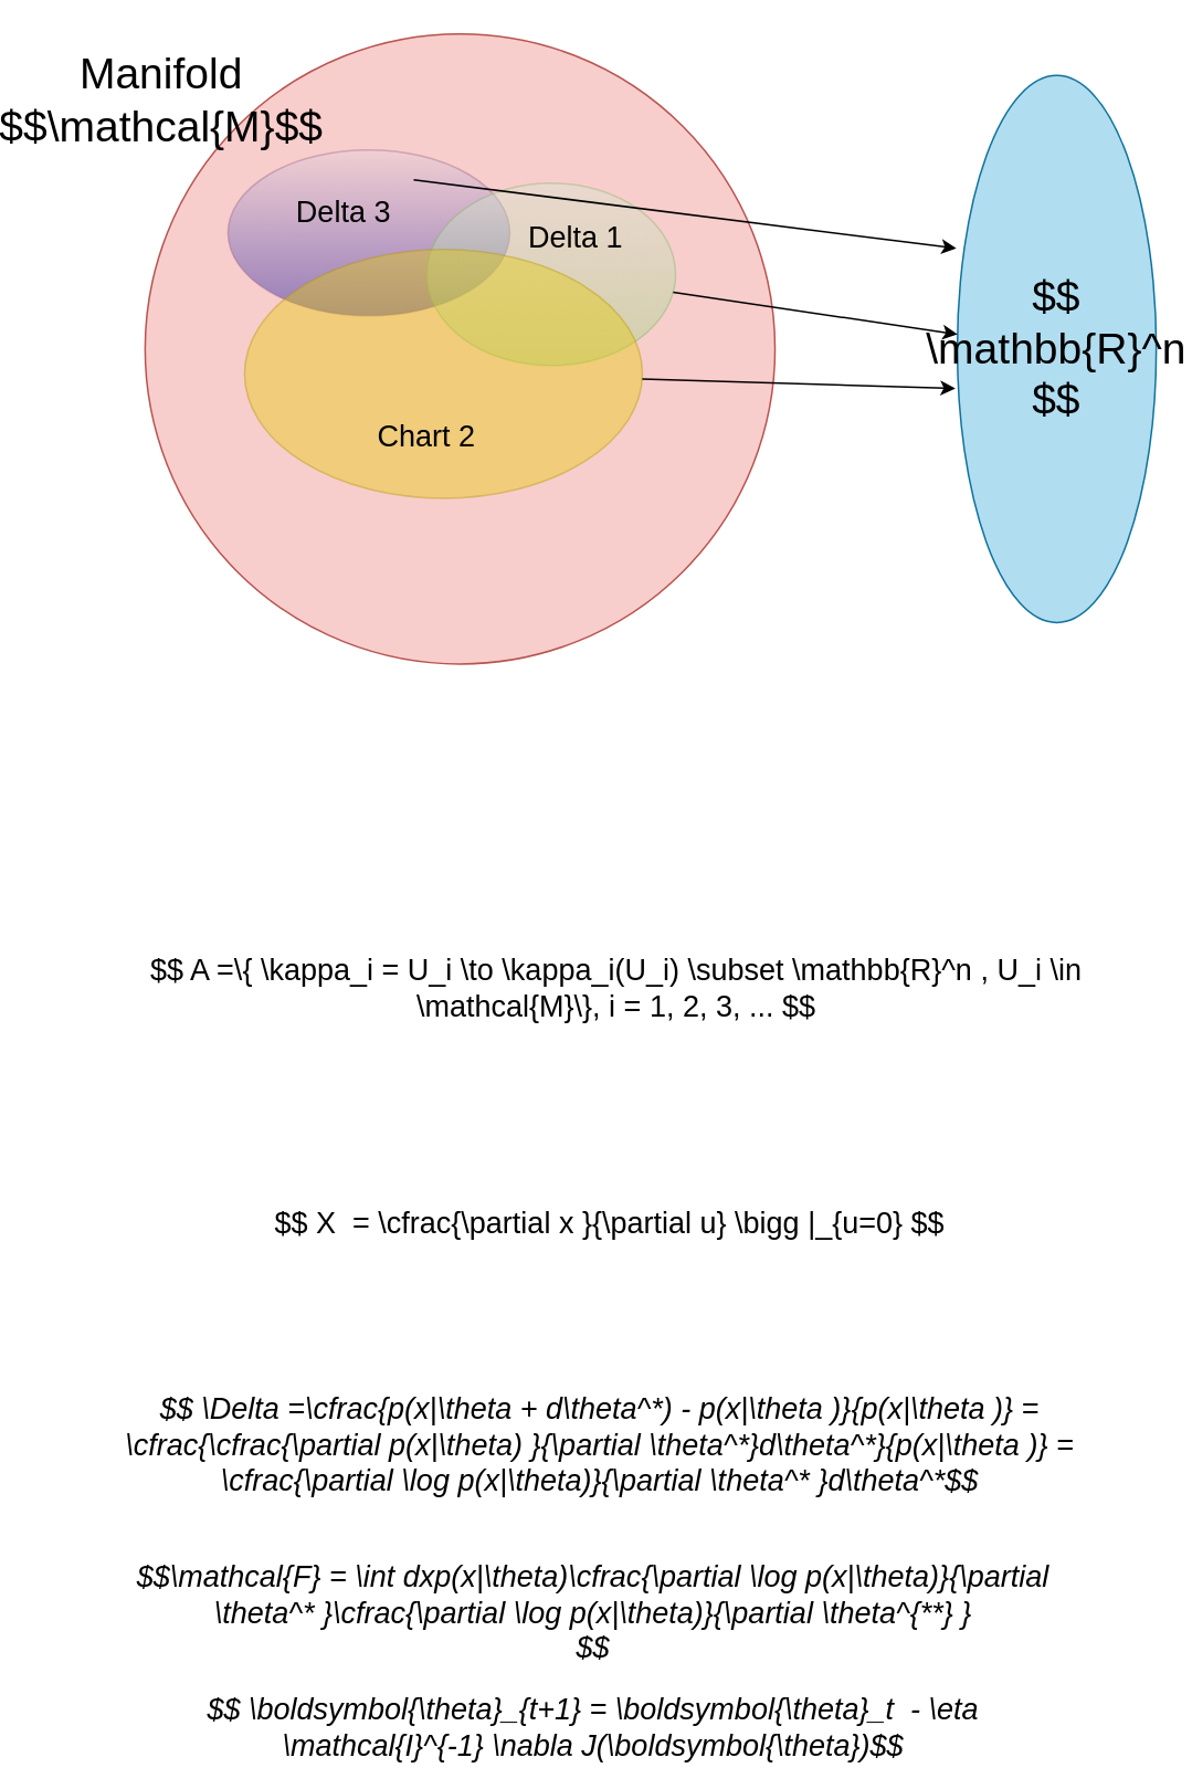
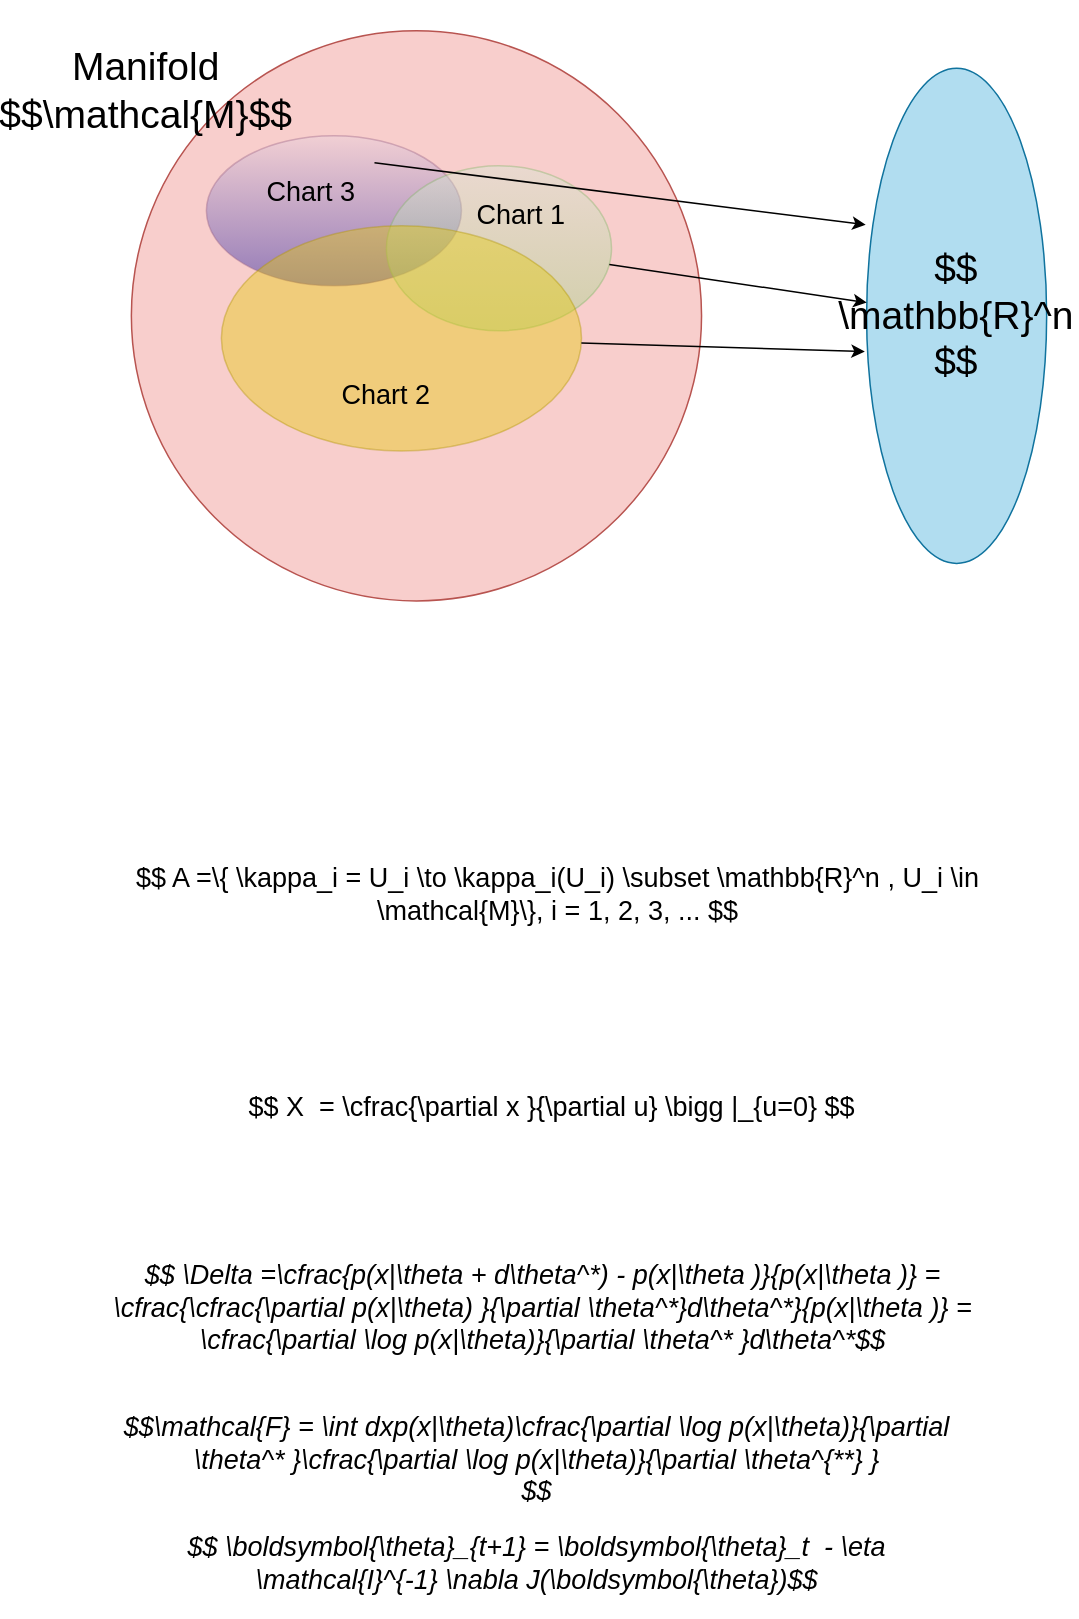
- <mxCell id="10" value="&lt;font style=&quot;font-size: 18px;&quot;&gt;Delta 3&lt;/font&gt;" style="text;html=1;strokeColor=none;fillColor=none;align=center;verticalAlign=middle;whiteSpace=wrap;rounded=0;fontSize=26;opacity=40;" parent="1" vertex="1"><mxGeometry x="100" y="110" width="120" height="30" as="geometry" /></mxCell>
+ <mxCell id="10" value="&lt;font style=&quot;font-size: 18px;&quot;&gt;Chart 3&lt;/font&gt;" style="text;html=1;strokeColor=none;fillColor=none;align=center;verticalAlign=middle;whiteSpace=wrap;rounded=0;fontSize=26;opacity=40;" parent="1" vertex="1"><mxGeometry x="100" y="110" width="120" height="30" as="geometry" /></mxCell>
- <mxCell id="8" value="&lt;font style=&quot;font-size: 18px;&quot;&gt;Delta 1&lt;/font&gt;" style="text;html=1;strokeColor=none;fillColor=none;align=center;verticalAlign=middle;whiteSpace=wrap;rounded=0;fontSize=26;opacity=40;" parent="1" vertex="1"><mxGeometry x="240" y="125" width="120" height="30" as="geometry" /></mxCell>
+ <mxCell id="8" value="&lt;font style=&quot;font-size: 18px;&quot;&gt;Chart 1&lt;/font&gt;" style="text;html=1;strokeColor=none;fillColor=none;align=center;verticalAlign=middle;whiteSpace=wrap;rounded=0;fontSize=26;opacity=40;" parent="1" vertex="1"><mxGeometry x="240" y="125" width="120" height="30" as="geometry" /></mxCell>
